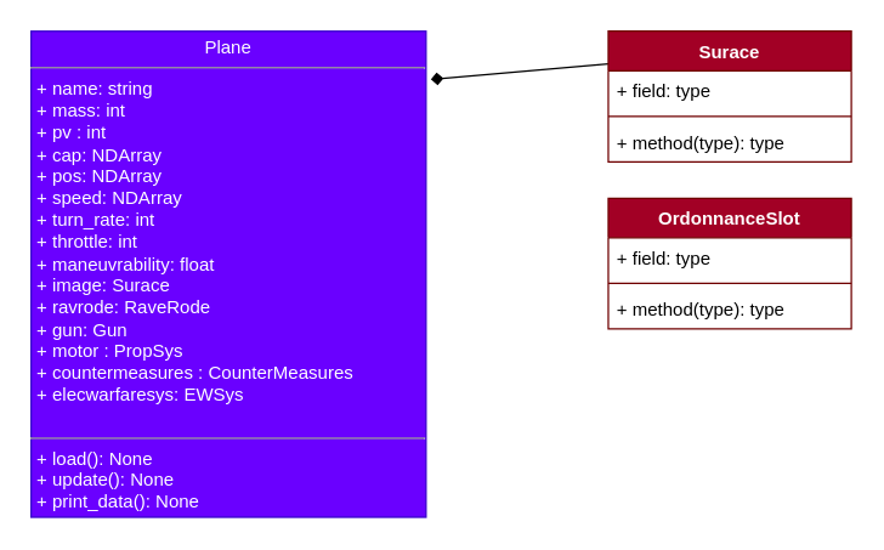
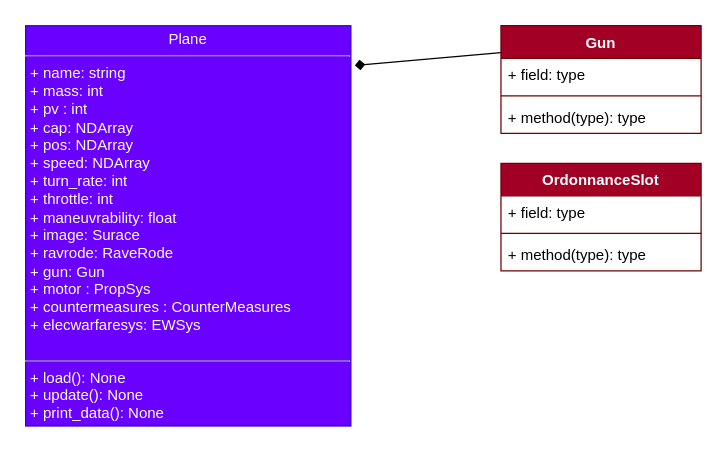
- <mxCell id="4" value="Surace" style="swimlane;fontStyle=1;align=center;verticalAlign=top;childLayout=stackLayout;horizontal=1;startSize=26;horizontalStack=0;resizeParent=1;resizeParentMax=0;resizeLast=0;collapsible=1;marginBottom=0;fillColor=#a20025;fontColor=#ffffff;strokeColor=#6F0000;" vertex="1" parent="1"><mxGeometry x="400" y="20" width="160" height="86" as="geometry" /></mxCell>
+ <mxCell id="4" value="Gun" style="swimlane;fontStyle=1;align=center;verticalAlign=top;childLayout=stackLayout;horizontal=1;startSize=26;horizontalStack=0;resizeParent=1;resizeParentMax=0;resizeLast=0;collapsible=1;marginBottom=0;fillColor=#a20025;fontColor=#ffffff;strokeColor=#6F0000;" vertex="1" parent="1"><mxGeometry x="400" y="20" width="160" height="86" as="geometry" /></mxCell>
